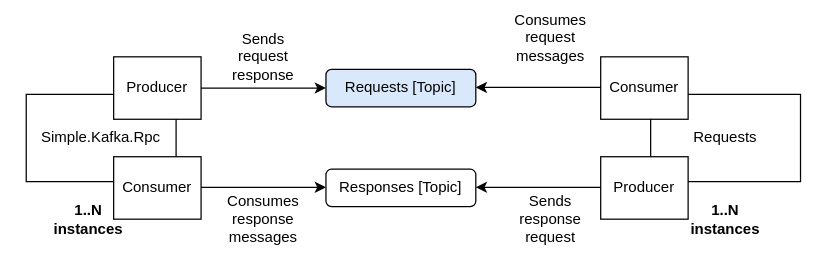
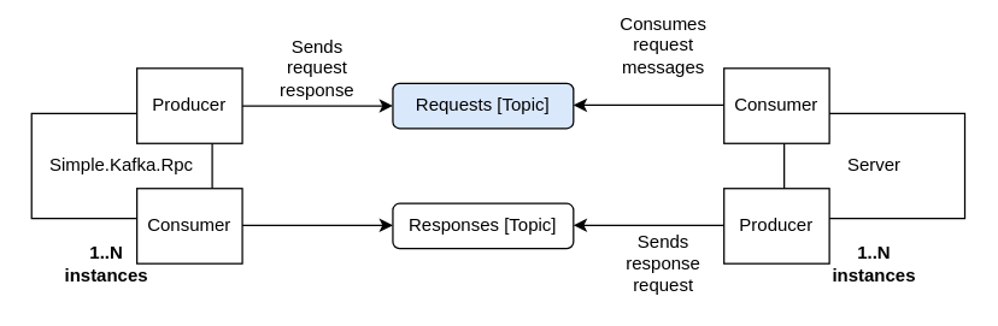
- <mxCell id="12" value="Requests" style="shape=partialRectangle;html=1;whiteSpace=wrap;connectable=0;overflow=hidden;fillColor=none;top=0;left=0;bottom=0;right=0;pointerEvents=1;" parent="11" vertex="1"><mxGeometry width="120" height="70" as="geometry"><mxRectangle width="120" height="70" as="alternateBounds" /></mxGeometry></mxCell>
+ <mxCell id="12" value="Server" style="shape=partialRectangle;html=1;whiteSpace=wrap;connectable=0;overflow=hidden;fillColor=none;top=0;left=0;bottom=0;right=0;pointerEvents=1;" parent="11" vertex="1"><mxGeometry width="120" height="70" as="geometry"><mxRectangle width="120" height="70" as="alternateBounds" /></mxGeometry></mxCell>
- <mxCell id="19" value="Consumes&lt;br&gt;response&lt;br&gt;messages" style="text;html=1;strokeColor=none;fillColor=none;align=center;verticalAlign=middle;whiteSpace=wrap;rounded=0;" parent="1" vertex="1"><mxGeometry x="190" y="165" width="40" height="20" as="geometry" /></mxCell>
